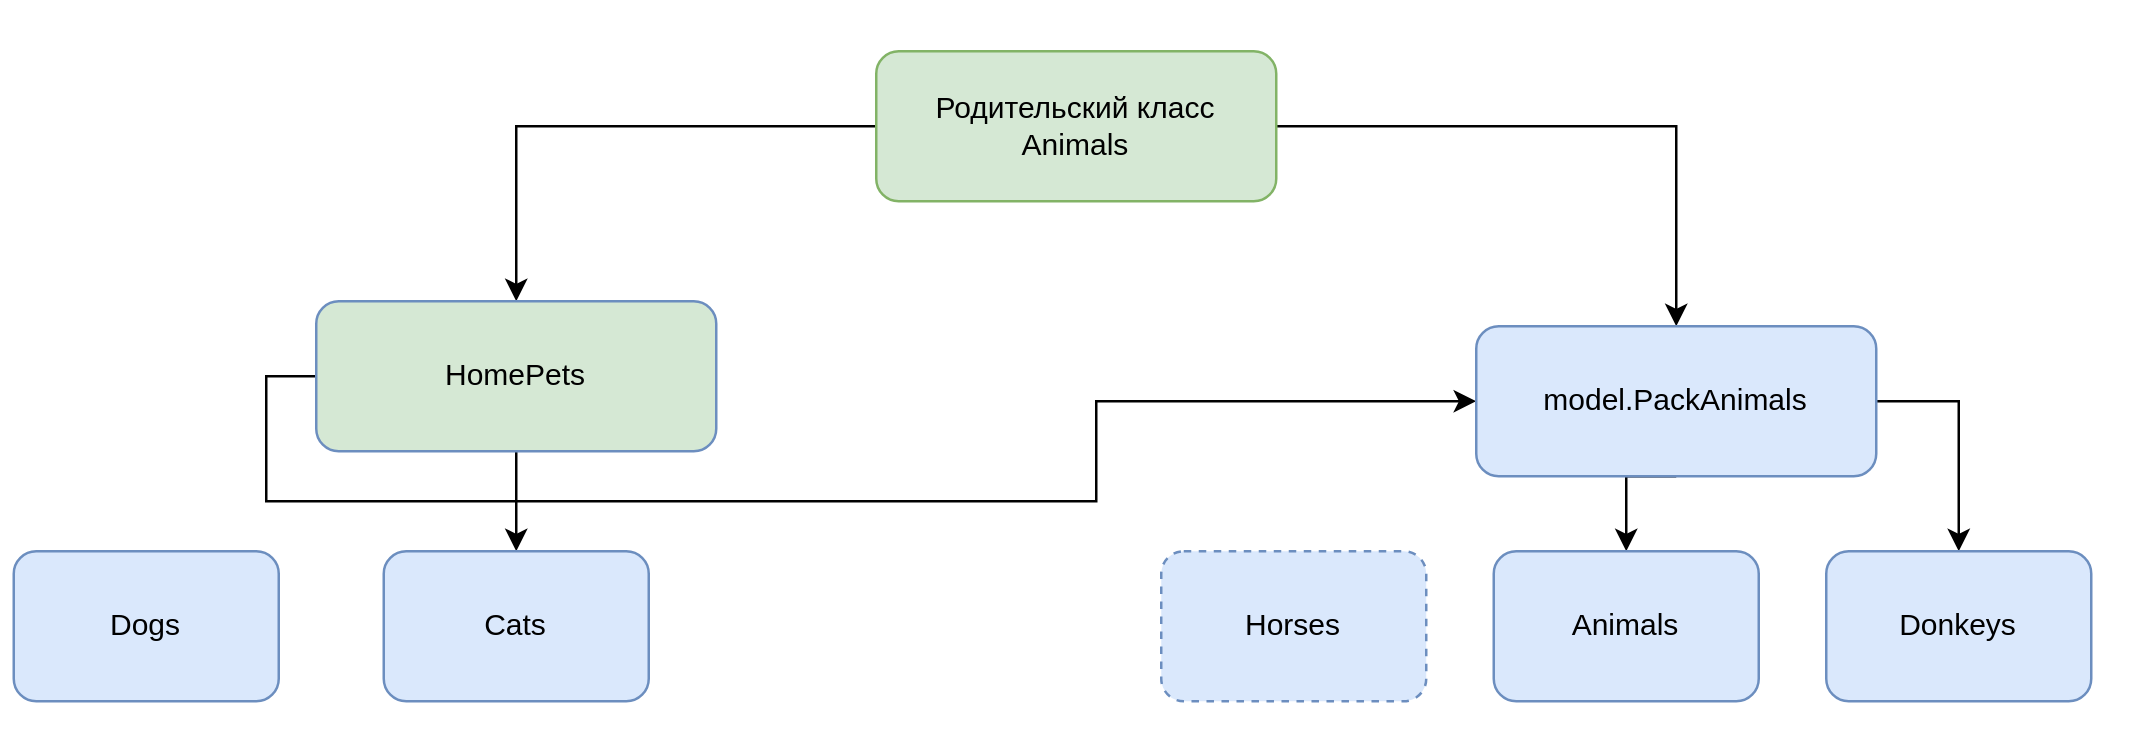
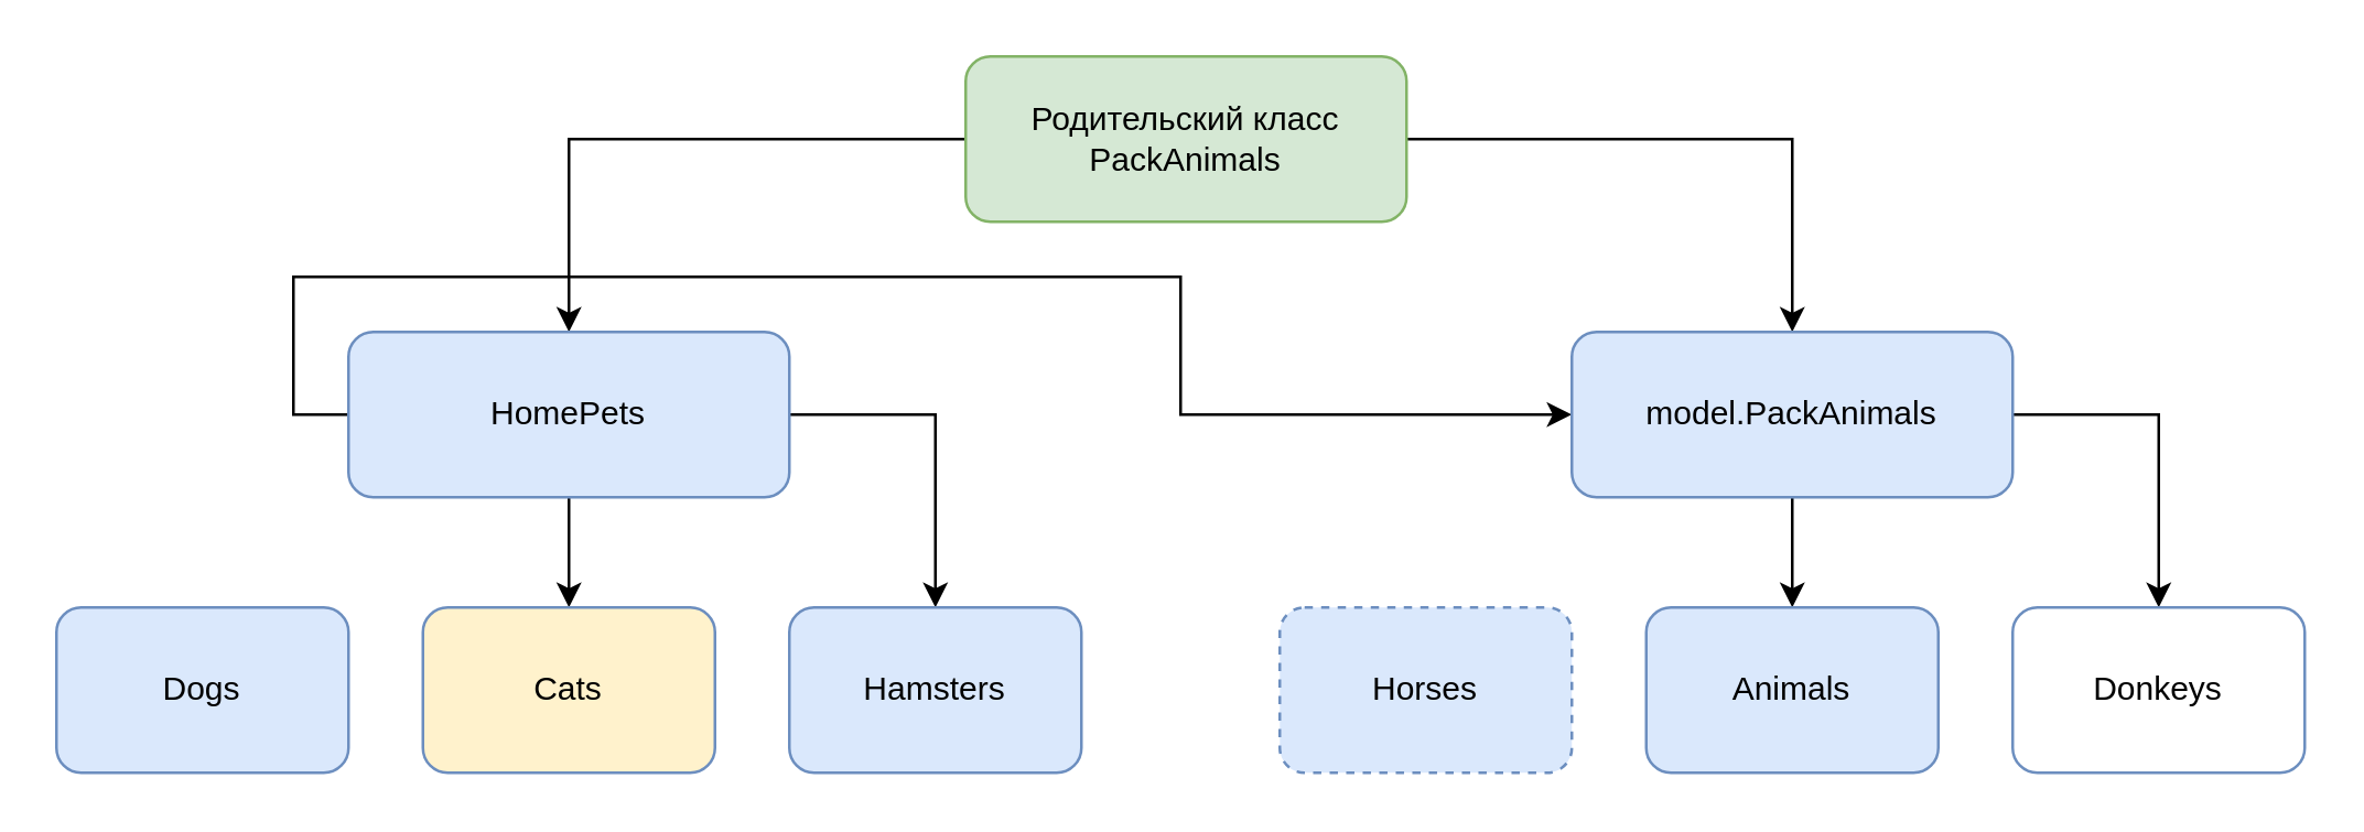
- <mxCell id="4" value="Родительский класс&lt;br&gt;Animals" style="rounded=1;whiteSpace=wrap;html=1;fillColor=#d5e8d4;strokeColor=#82b366;" vertex="1" parent="1"><mxGeometry x="350" y="20" width="160" height="60" as="geometry" /></mxCell>
+ <mxCell id="4" value="Родительский класс&lt;br&gt;PackAnimals" style="rounded=1;whiteSpace=wrap;html=1;fillColor=#d5e8d4;strokeColor=#82b366;" vertex="1" parent="1"><mxGeometry x="350" y="20" width="160" height="60" as="geometry" /></mxCell>
- <mxCell id="8" value="HomePets" style="rounded=1;whiteSpace=wrap;html=1;fillColor=#d5e8d4;strokeColor=#6c8ebf;" vertex="1" parent="1"><mxGeometry x="126" y="120" width="160" height="60" as="geometry" /></mxCell>
+ <mxCell id="8" value="HomePets" style="rounded=1;whiteSpace=wrap;html=1;fillColor=#dae8fc;strokeColor=#6c8ebf;" vertex="1" parent="1"><mxGeometry x="126" y="120" width="160" height="60" as="geometry" /></mxCell>
+ <mxCell id="7" style="edgeStyle=orthogonalEdgeStyle;rounded=0;orthogonalLoop=1;jettySize=auto;html=1;exitX=1;exitY=0.5;exitDx=0;exitDy=0;entryX=0.5;entryY=0;entryDx=0;entryDy=0;" edge="1" parent="1" source="8" target="14"><mxGeometry relative="1" as="geometry" /></mxCell>
- <mxCell id="11" value="model.PackAnimals" style="rounded=1;whiteSpace=wrap;html=1;fillColor=#dae8fc;strokeColor=#6c8ebf;" vertex="1" parent="1"><mxGeometry x="590" y="130" width="160" height="60" as="geometry" /></mxCell>
+ <mxCell id="11" value="model.PackAnimals" style="rounded=1;whiteSpace=wrap;html=1;fillColor=#dae8fc;strokeColor=#6c8ebf;" vertex="1" parent="1"><mxGeometry x="570" y="120" width="160" height="60" as="geometry" /></mxCell>
- <mxCell id="12" value="Dogs" style="rounded=1;whiteSpace=wrap;html=1;fillColor=#dae8fc;strokeColor=#6c8ebf;" vertex="1" parent="1"><mxGeometry x="5" y="220" width="106" height="60" as="geometry" /></mxCell>
+ <mxCell id="12" value="Dogs" style="rounded=1;whiteSpace=wrap;html=1;fillColor=#dae8fc;strokeColor=#6c8ebf;" vertex="1" parent="1"><mxGeometry x="20" y="220" width="106" height="60" as="geometry" /></mxCell>
- <mxCell id="13" value="Cats" style="rounded=1;whiteSpace=wrap;html=1;fillColor=#dae8fc;strokeColor=#6c8ebf;" vertex="1" parent="1"><mxGeometry x="153" y="220" width="106" height="60" as="geometry" /></mxCell>
+ <mxCell id="13" value="Cats" style="rounded=1;whiteSpace=wrap;html=1;fillColor=#fff2cc;strokeColor=#6c8ebf;" vertex="1" parent="1"><mxGeometry x="153" y="220" width="106" height="60" as="geometry" /></mxCell>
+ <mxCell id="14" value="Hamsters" style="rounded=1;whiteSpace=wrap;html=1;fillColor=#dae8fc;strokeColor=#6c8ebf;" vertex="1" parent="1"><mxGeometry x="286" y="220" width="106" height="60" as="geometry" /></mxCell>
- <mxCell id="17" value="Donkeys" style="rounded=1;whiteSpace=wrap;html=1;fillColor=#dae8fc;strokeColor=#6c8ebf;" vertex="1" parent="1"><mxGeometry x="730" y="220" width="106" height="60" as="geometry" /></mxCell>
+ <mxCell id="17" value="Donkeys" style="rounded=1;whiteSpace=wrap;html=1;fillColor=#ffffff;strokeColor=#6c8ebf;" vertex="1" parent="1"><mxGeometry x="730" y="220" width="106" height="60" as="geometry" /></mxCell>
